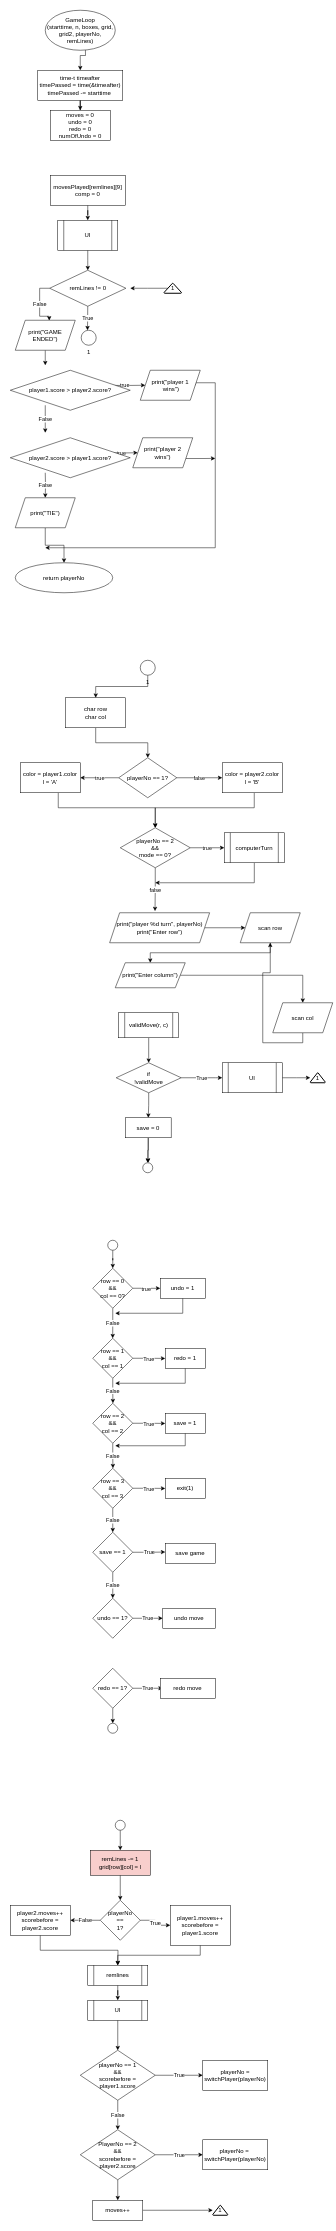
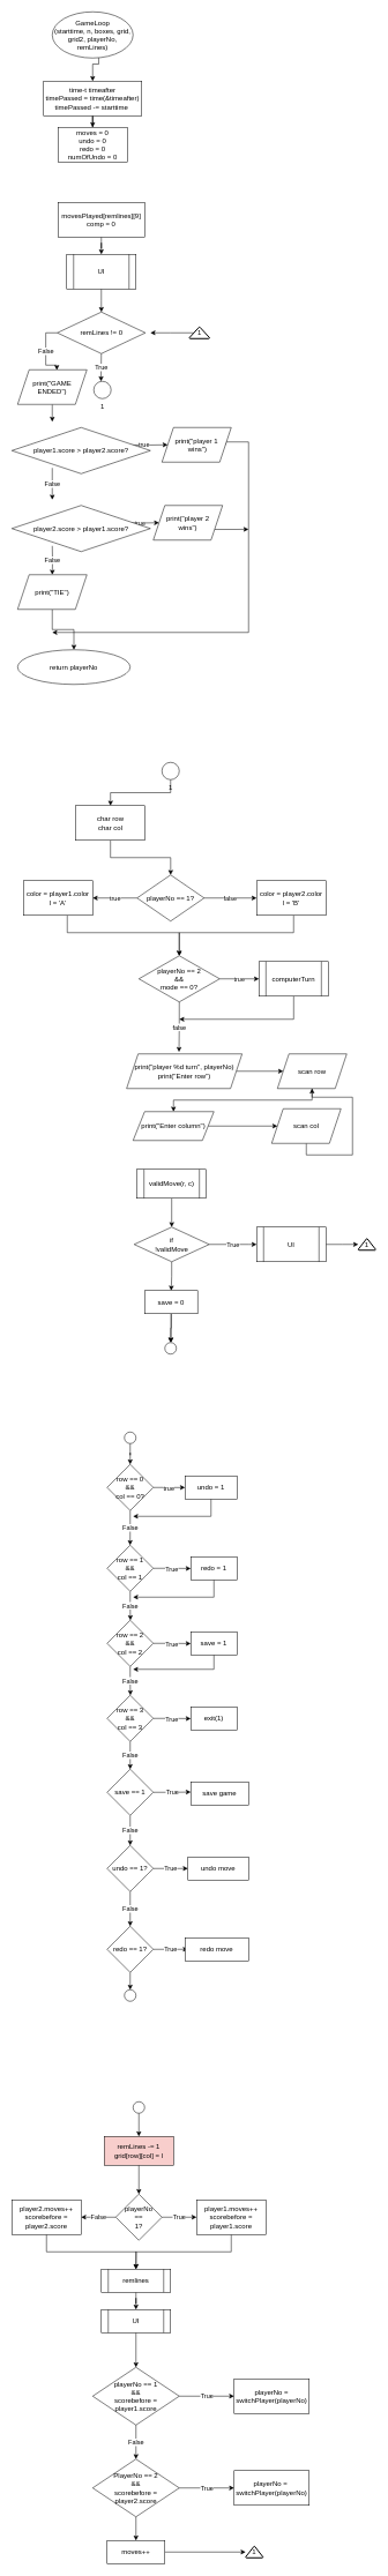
- <mxCell id="35" value="scan col" style="shape=parallelogram;perimeter=parallelogramPerimeter;whiteSpace=wrap;html=1;fixedSize=1;strokeColor=#000000;" vertex="1" parent="1"><mxGeometry x="545" y="2005" width="120" height="60" as="geometry" /></mxCell>
+ <mxCell id="35" value="scan col" style="shape=parallelogram;perimeter=parallelogramPerimeter;whiteSpace=wrap;html=1;fixedSize=1;strokeColor=#000000;" vertex="1" parent="1"><mxGeometry x="470" y="1920" width="120" height="60" as="geometry" /></mxCell>
+ <mxCell id="69" value="False" style="edgeStyle=orthogonalEdgeStyle;rounded=0;orthogonalLoop=1;jettySize=auto;html=1;" edge="1" parent="1" source="71" target="74"><mxGeometry relative="1" as="geometry" /></mxCell>
- <mxCell id="84" value="player1.moves++&lt;br&gt;scorebefore = player1.score" style="whiteSpace=wrap;html=1;strokeColor=#000000;rounded=0;" vertex="1" parent="1"><mxGeometry x="340" y="3810" width="120" height="80" as="geometry" /></mxCell>
+ <mxCell id="84" value="player1.moves++&lt;br&gt;scorebefore = player1.score" style="whiteSpace=wrap;html=1;strokeColor=#000000;rounded=0;" vertex="1" parent="1"><mxGeometry x="340" y="3810" width="120" height="60" as="geometry" /></mxCell>
